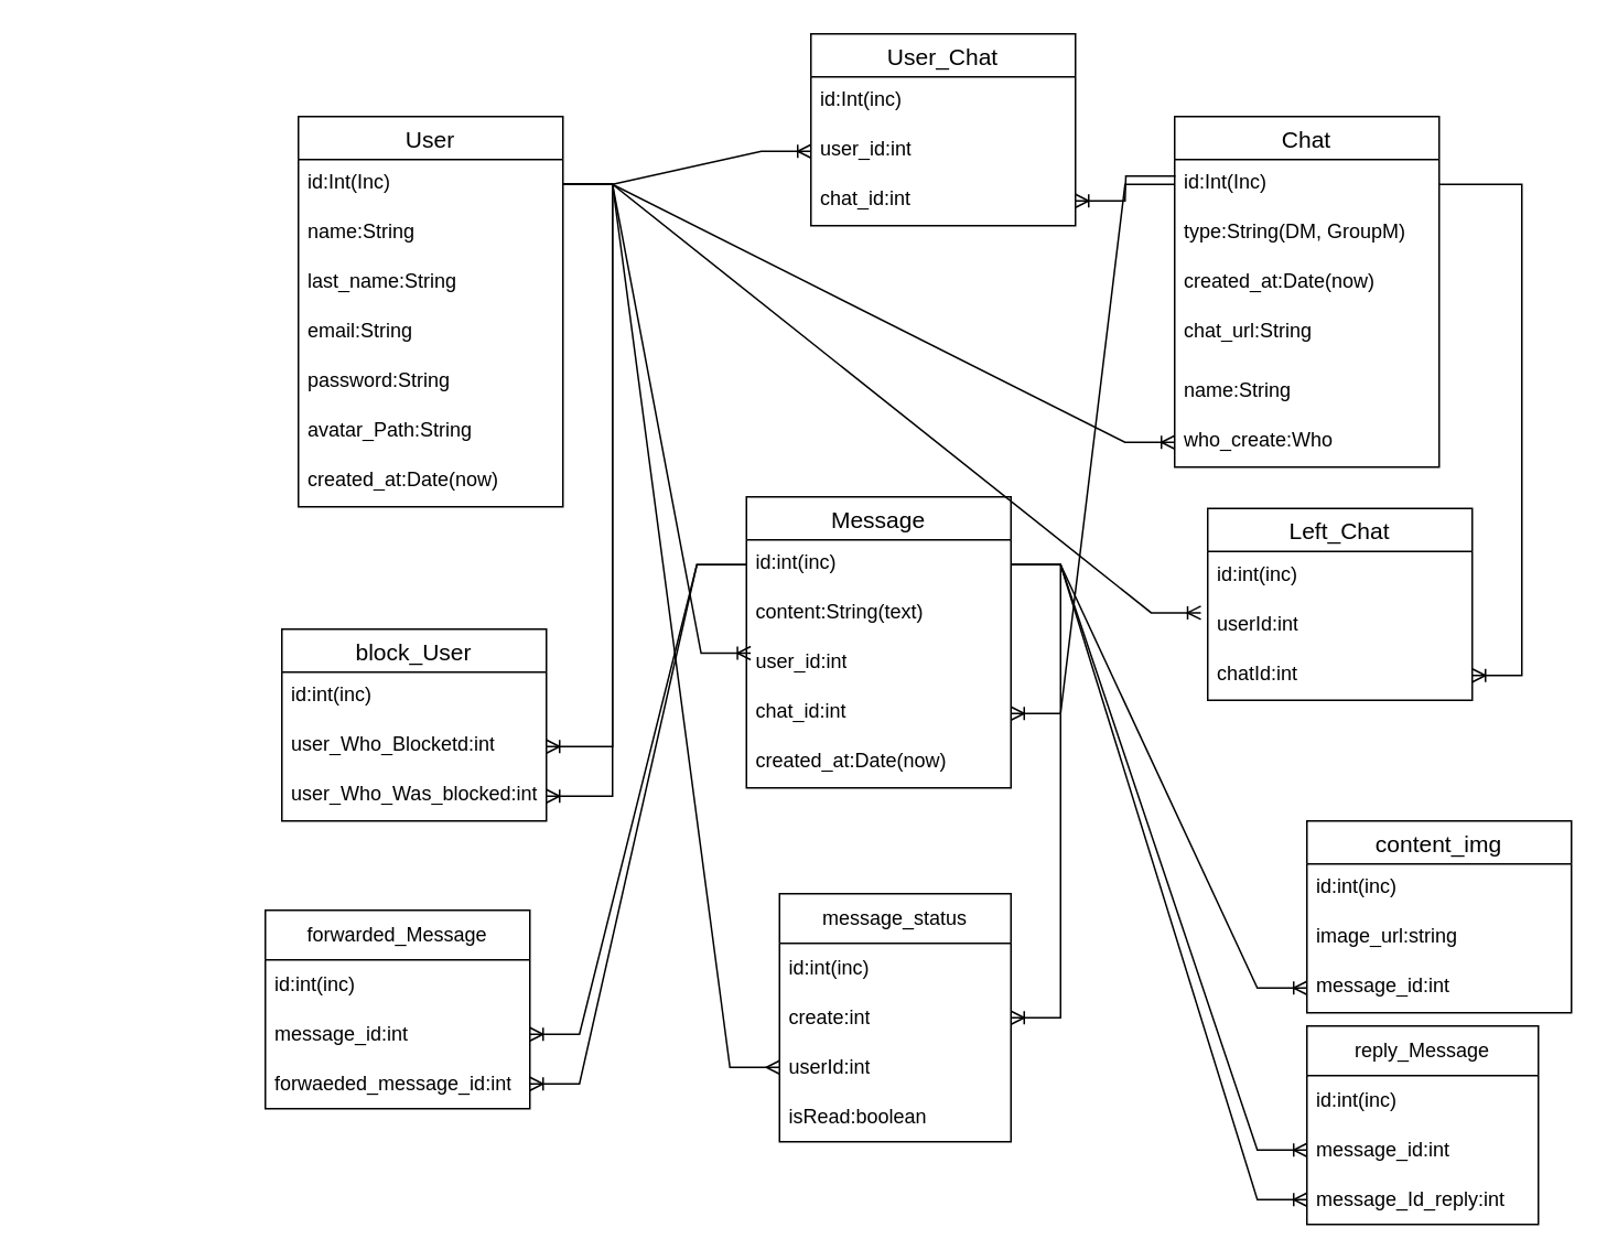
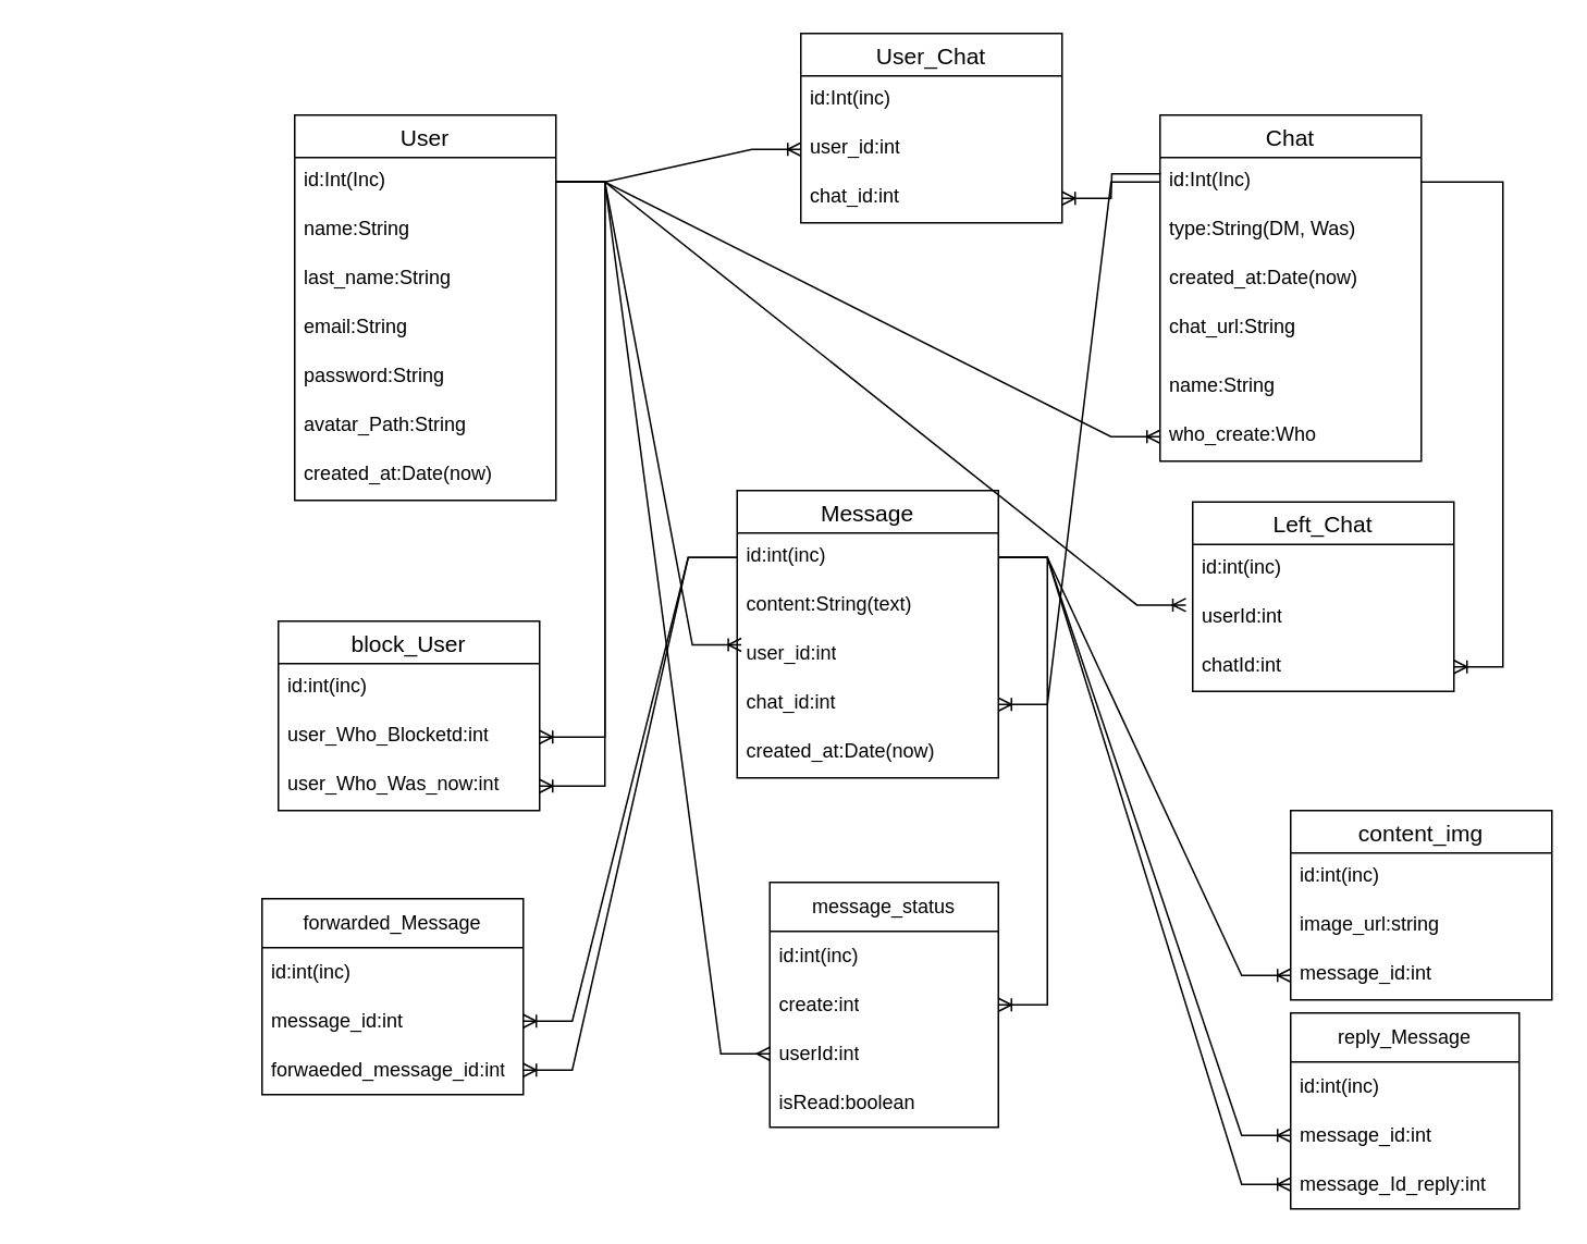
- <mxCell id="12" value="type:String(DM, GroupM)" style="text;strokeColor=none;fillColor=none;spacingLeft=4;spacingRight=4;overflow=hidden;rotatable=0;points=[[0,0.5],[1,0.5]];portConstraint=eastwest;fontSize=12;whiteSpace=wrap;html=1;" parent="10" vertex="1"><mxGeometry y="56" width="160" height="30" as="geometry" /></mxCell>
+ <mxCell id="12" value="type:String(DM, Was)" style="text;strokeColor=none;fillColor=none;spacingLeft=4;spacingRight=4;overflow=hidden;rotatable=0;points=[[0,0.5],[1,0.5]];portConstraint=eastwest;fontSize=12;whiteSpace=wrap;html=1;" parent="10" vertex="1"><mxGeometry y="56" width="160" height="30" as="geometry" /></mxCell>
- <mxCell id="34" value="user_Who_Was_blocked:int&lt;br&gt;" style="text;strokeColor=none;fillColor=none;spacingLeft=4;spacingRight=4;overflow=hidden;rotatable=0;points=[[0,0.5],[1,0.5]];portConstraint=eastwest;fontSize=12;whiteSpace=wrap;html=1;" parent="31" vertex="1"><mxGeometry y="86" width="160" height="30" as="geometry" /></mxCell>
+ <mxCell id="34" value="user_Who_Was_now:int&lt;br&gt;" style="text;strokeColor=none;fillColor=none;spacingLeft=4;spacingRight=4;overflow=hidden;rotatable=0;points=[[0,0.5],[1,0.5]];portConstraint=eastwest;fontSize=12;whiteSpace=wrap;html=1;" parent="31" vertex="1"><mxGeometry y="86" width="160" height="30" as="geometry" /></mxCell>
